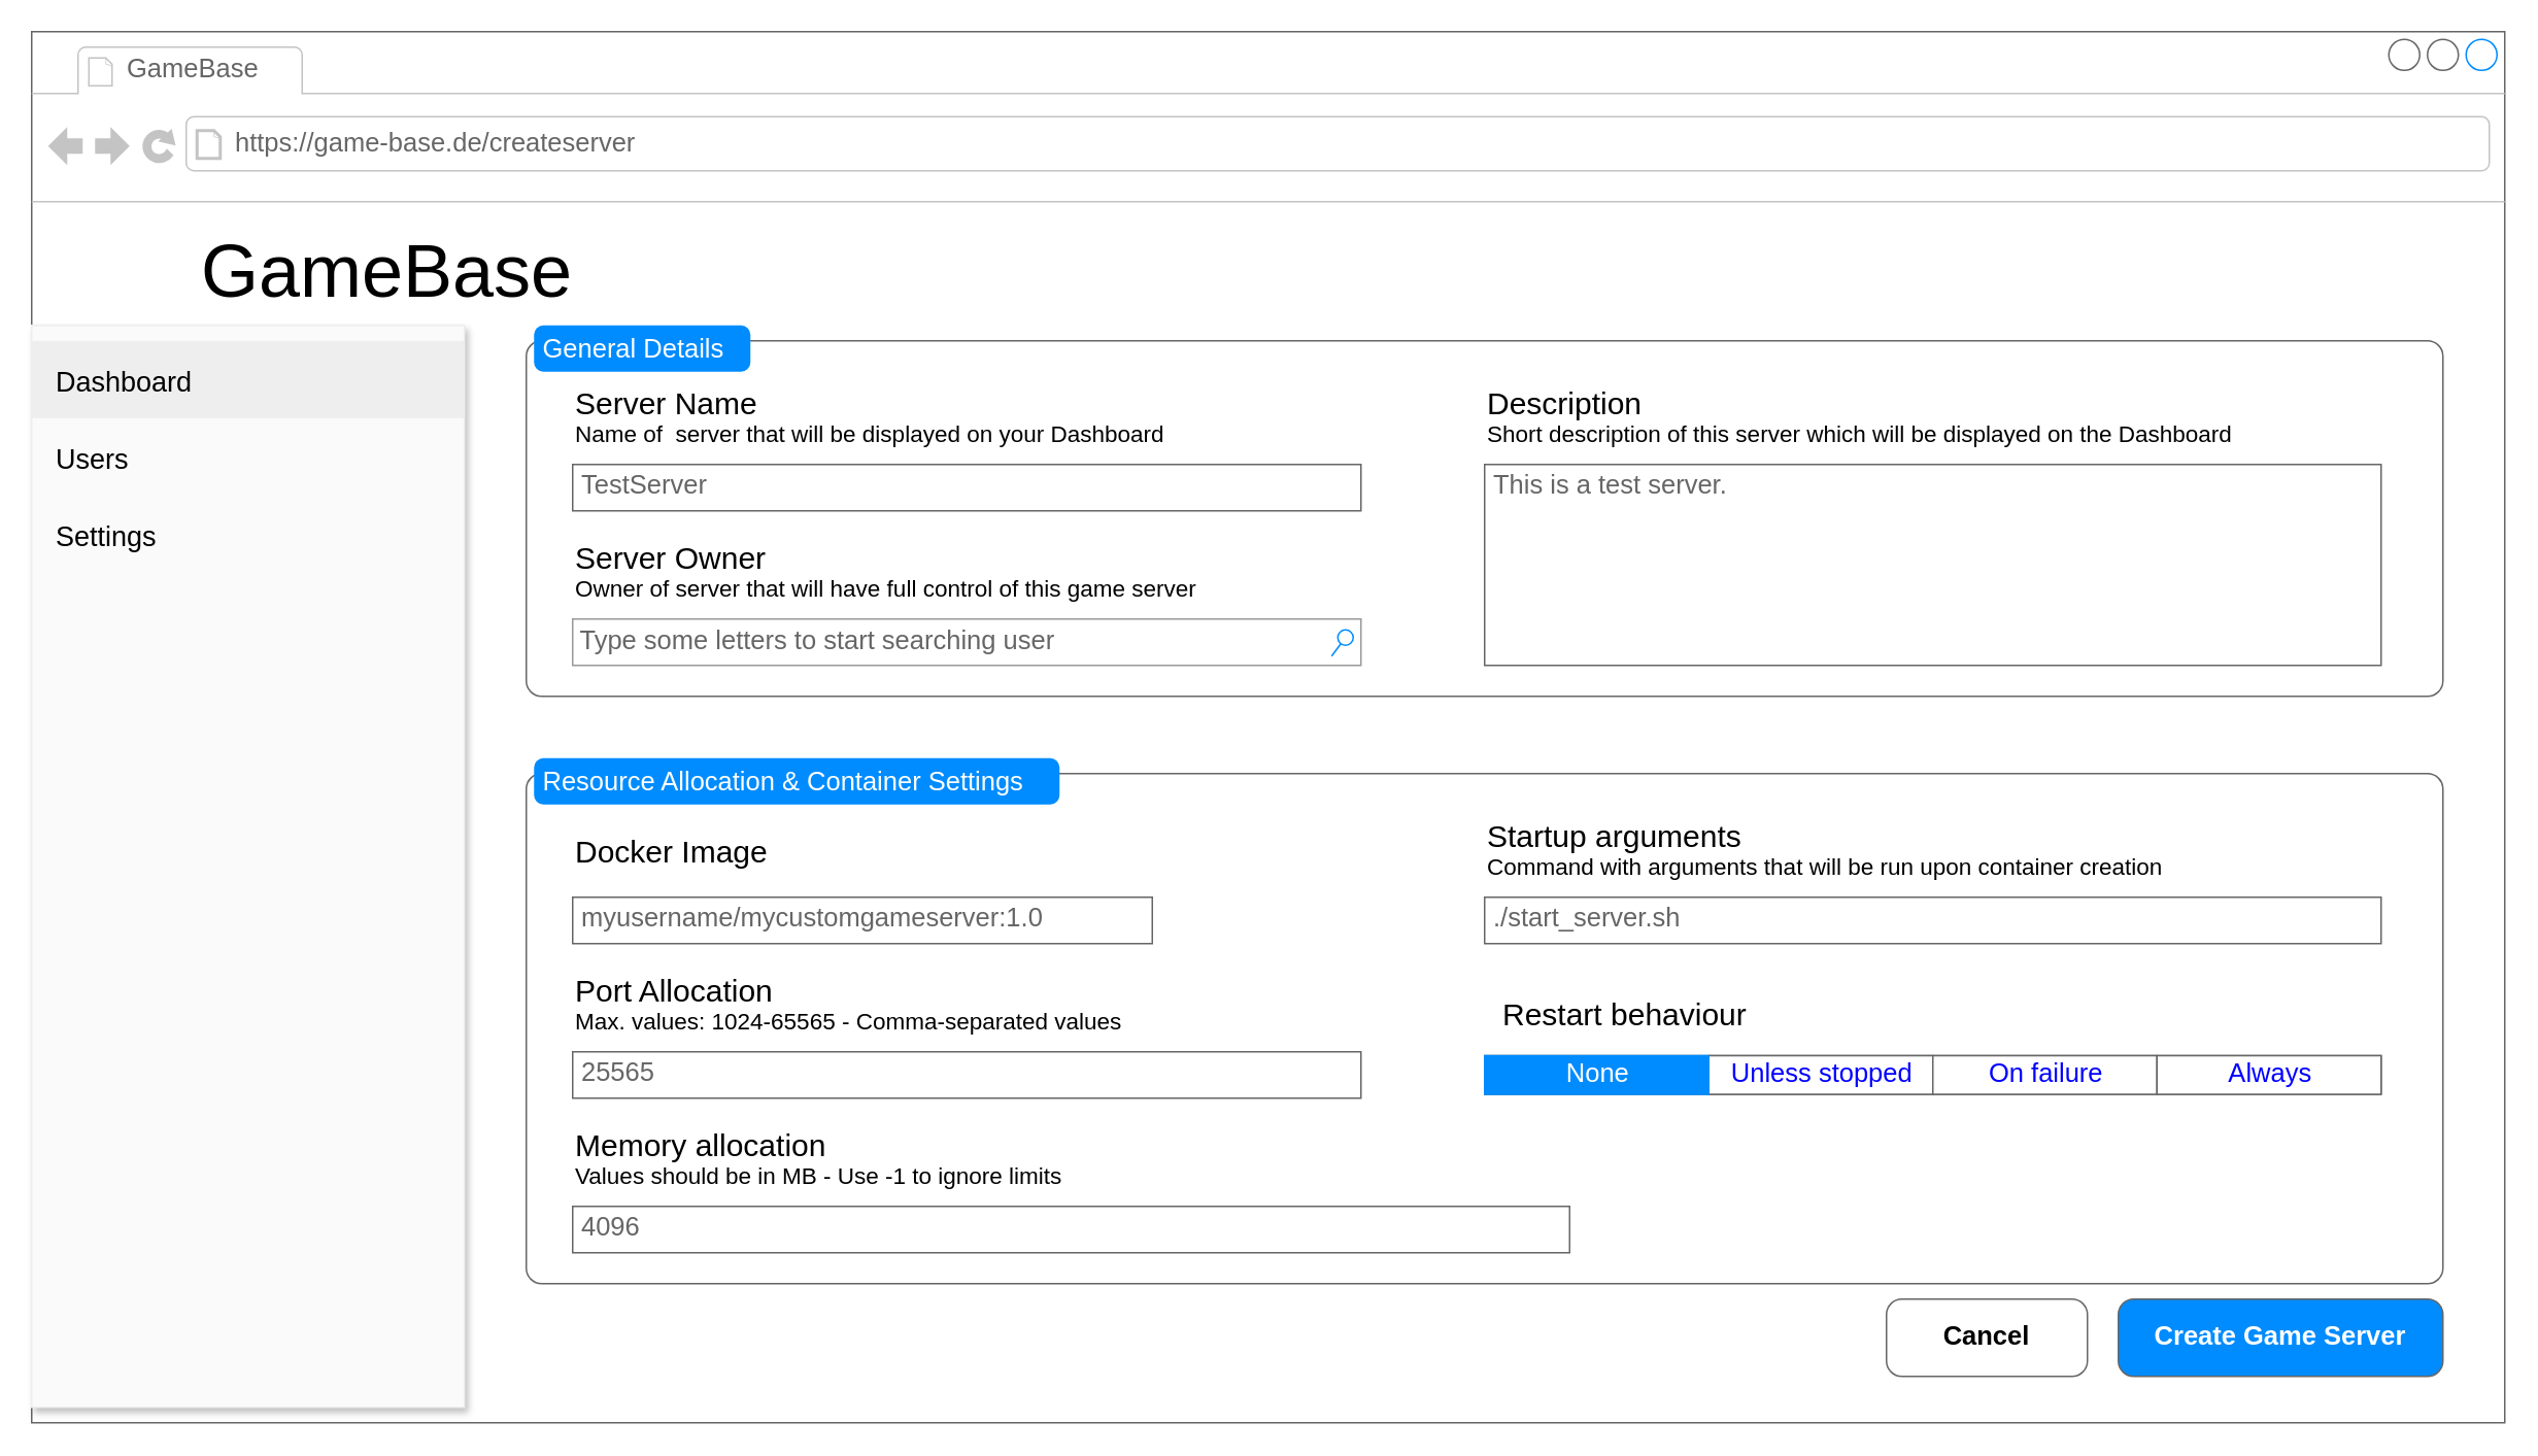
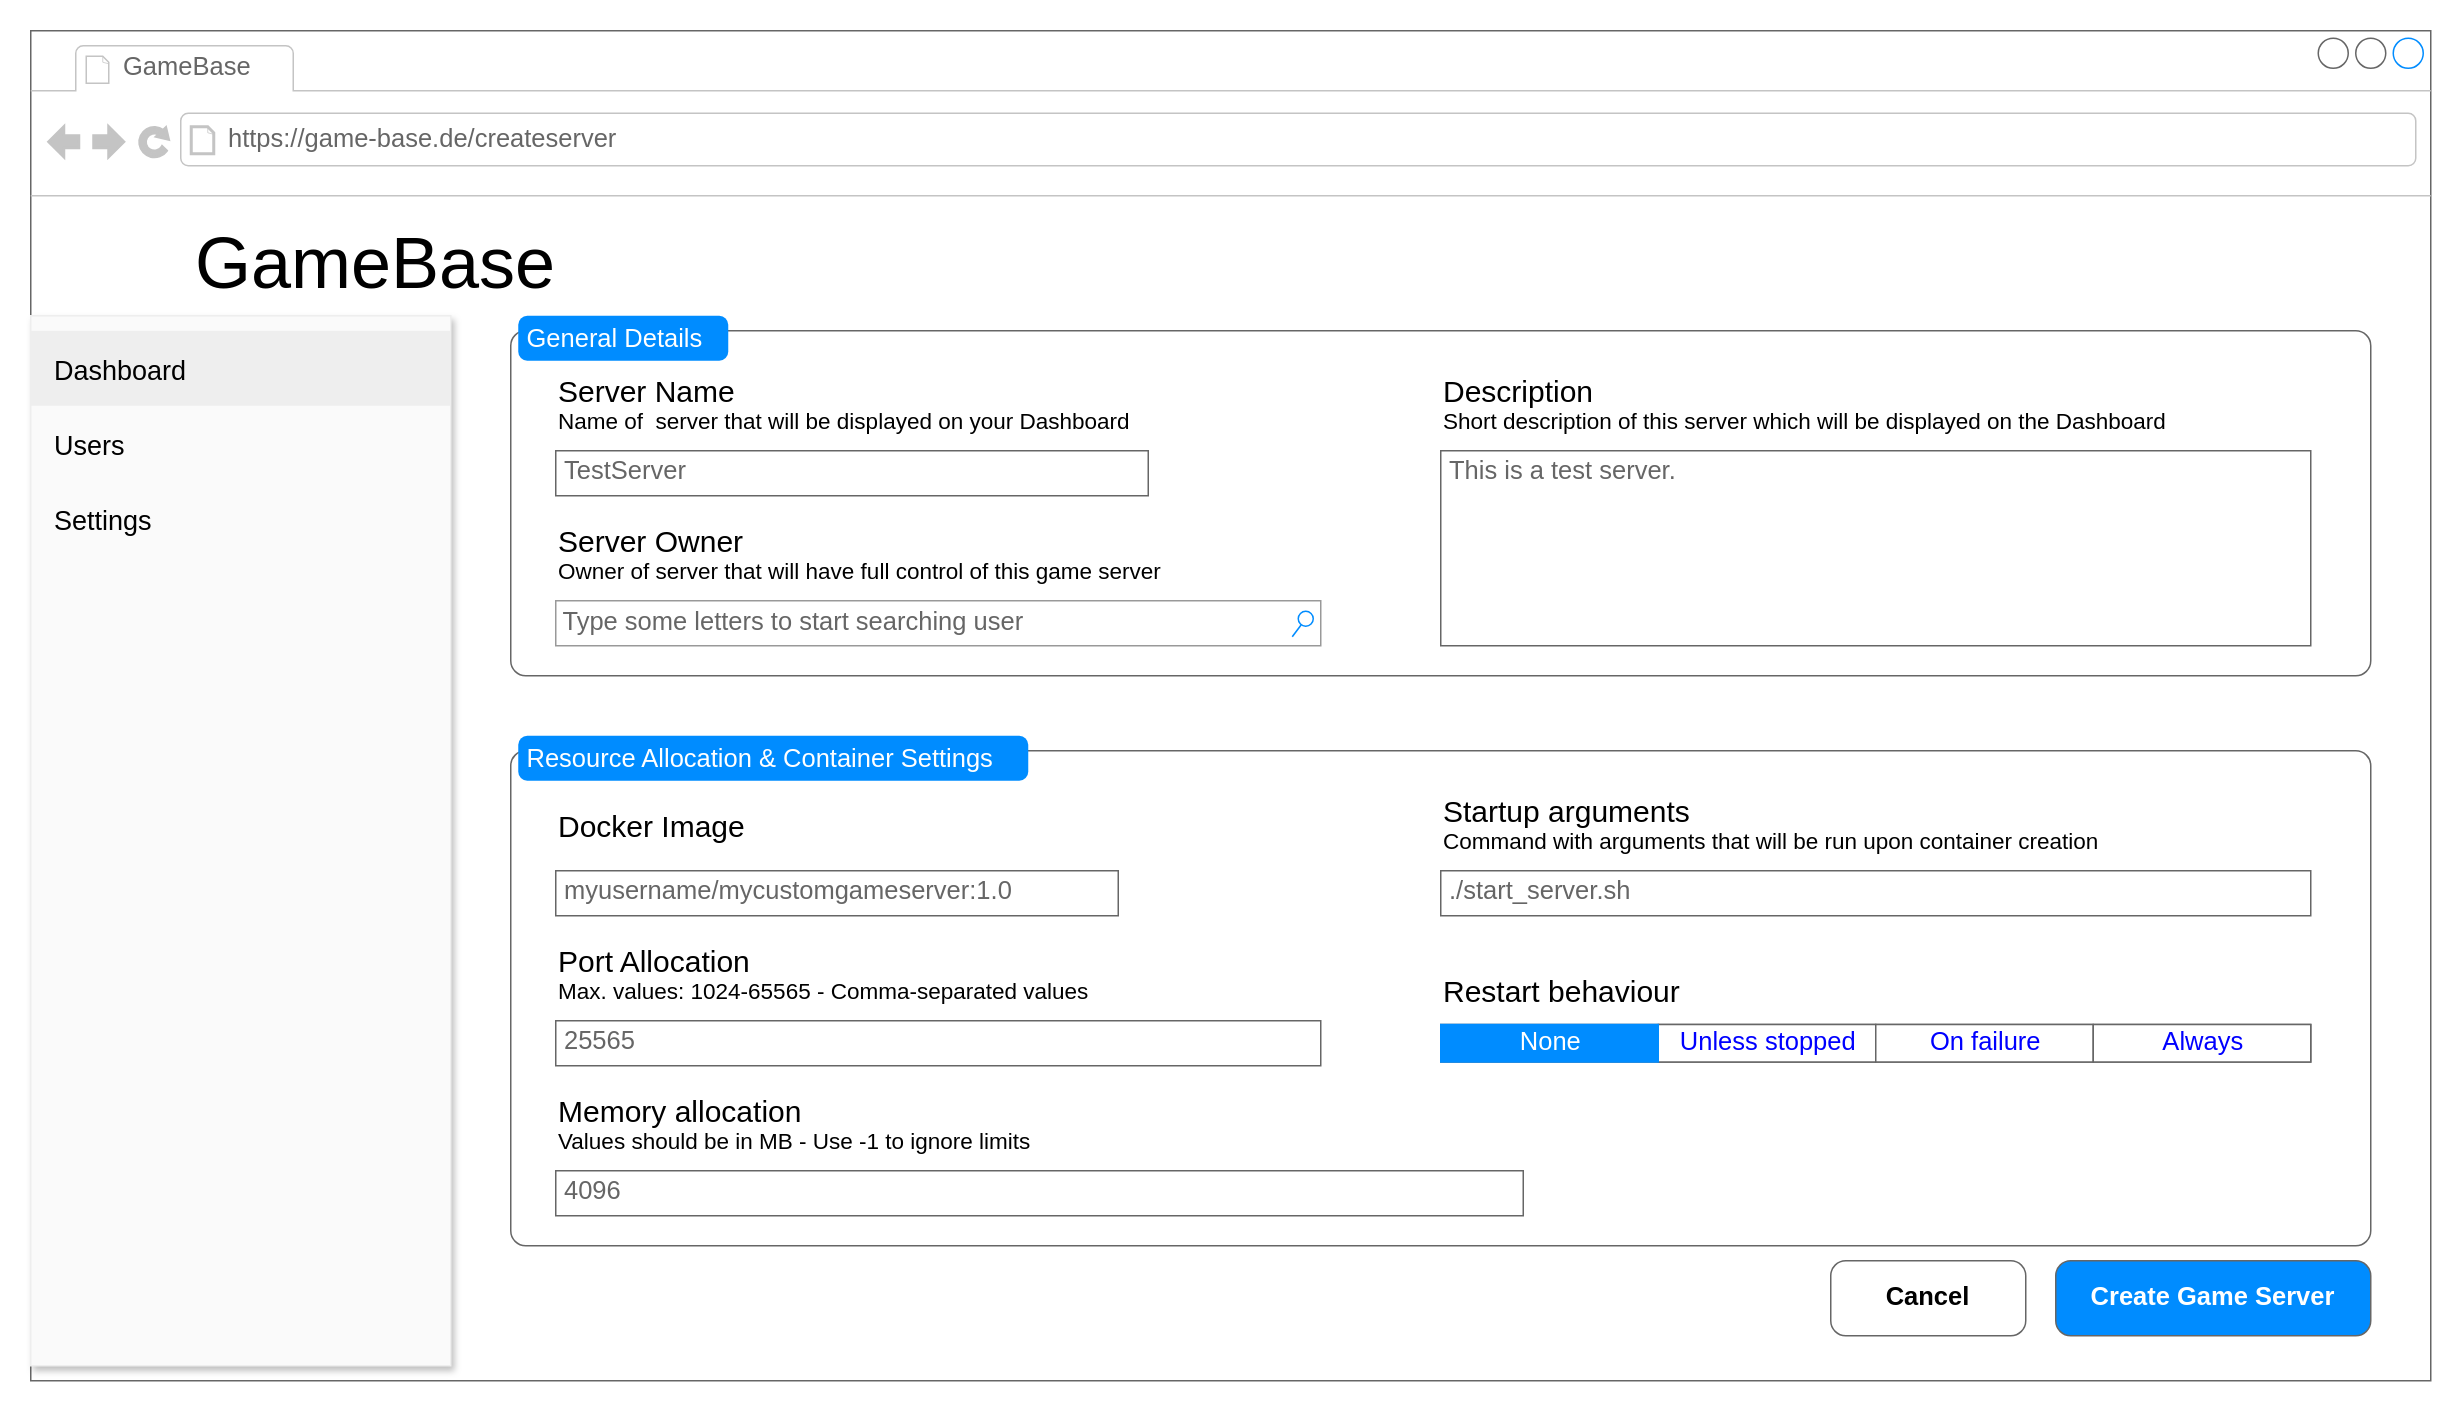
- <mxCell id="13" value="TestServer" style="strokeWidth=1;shadow=0;dashed=0;align=center;html=1;shape=mxgraph.mockup.text.textBox;fontColor=#666666;align=left;fontSize=17;spacingLeft=4;spacingTop=-3;strokeColor=#666666;mainText=" vertex="1" parent="11"><mxGeometry x="30" y="90" width="510" height="30" as="geometry" /></mxCell>
+ <mxCell id="13" value="TestServer" style="strokeWidth=1;shadow=0;dashed=0;align=center;html=1;shape=mxgraph.mockup.text.textBox;fontColor=#666666;align=left;fontSize=17;spacingLeft=4;spacingTop=-3;strokeColor=#666666;mainText=" vertex="1" parent="11"><mxGeometry x="30" y="90" width="395" height="30" as="geometry" /></mxCell>
- <mxCell id="35" value="Restart behaviour" style="text;html=1;strokeColor=none;fillColor=none;align=left;verticalAlign=middle;whiteSpace=wrap;rounded=0;fontSize=20;" vertex="1" parent="22"><mxGeometry x="630" y="155" width="170" height="20" as="geometry" /></mxCell>
+ <mxCell id="35" value="Restart behaviour" style="text;html=1;strokeColor=none;fillColor=none;align=left;verticalAlign=middle;whiteSpace=wrap;rounded=0;fontSize=20;" vertex="1" parent="22"><mxGeometry x="620" y="160" width="170" height="20" as="geometry" /></mxCell>
